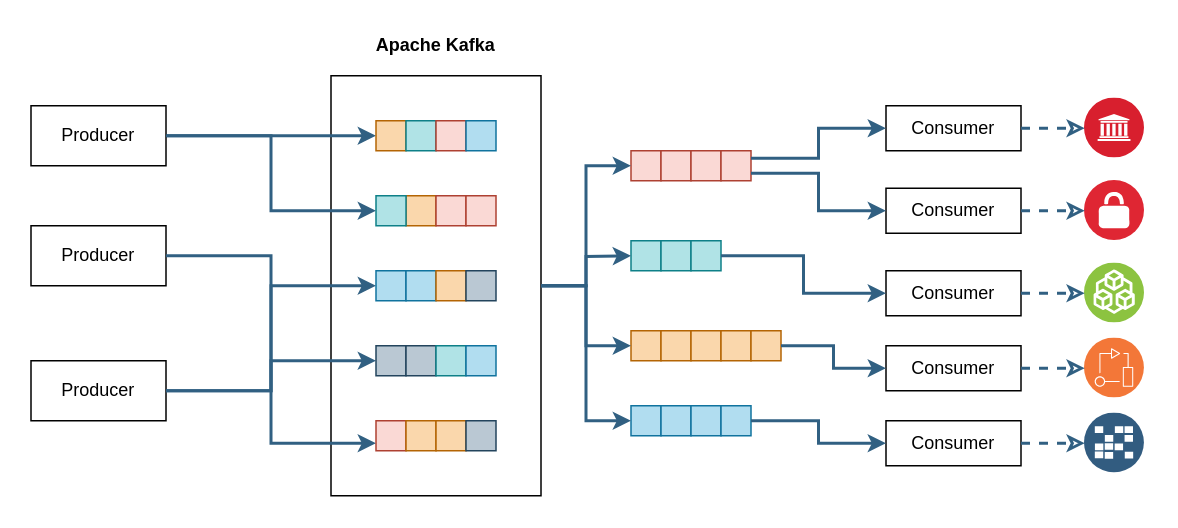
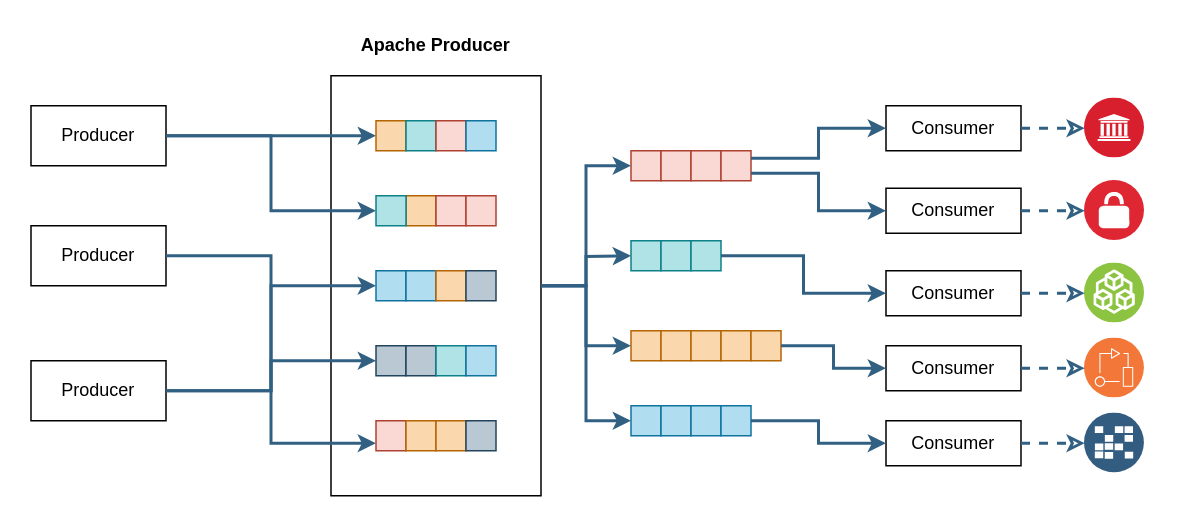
- <mxCell id="5" value="Apache Kafka" style="text;html=1;strokeColor=none;fillColor=none;align=center;verticalAlign=middle;whiteSpace=wrap;rounded=0;fontStyle=1" vertex="1" parent="1"><mxGeometry x="230" y="20" width="120" height="20" as="geometry" /></mxCell>
+ <mxCell id="5" value="Apache Producer" style="text;html=1;strokeColor=none;fillColor=none;align=center;verticalAlign=middle;whiteSpace=wrap;rounded=0;fontStyle=1" vertex="1" parent="1"><mxGeometry x="230" y="20" width="120" height="20" as="geometry" /></mxCell>
